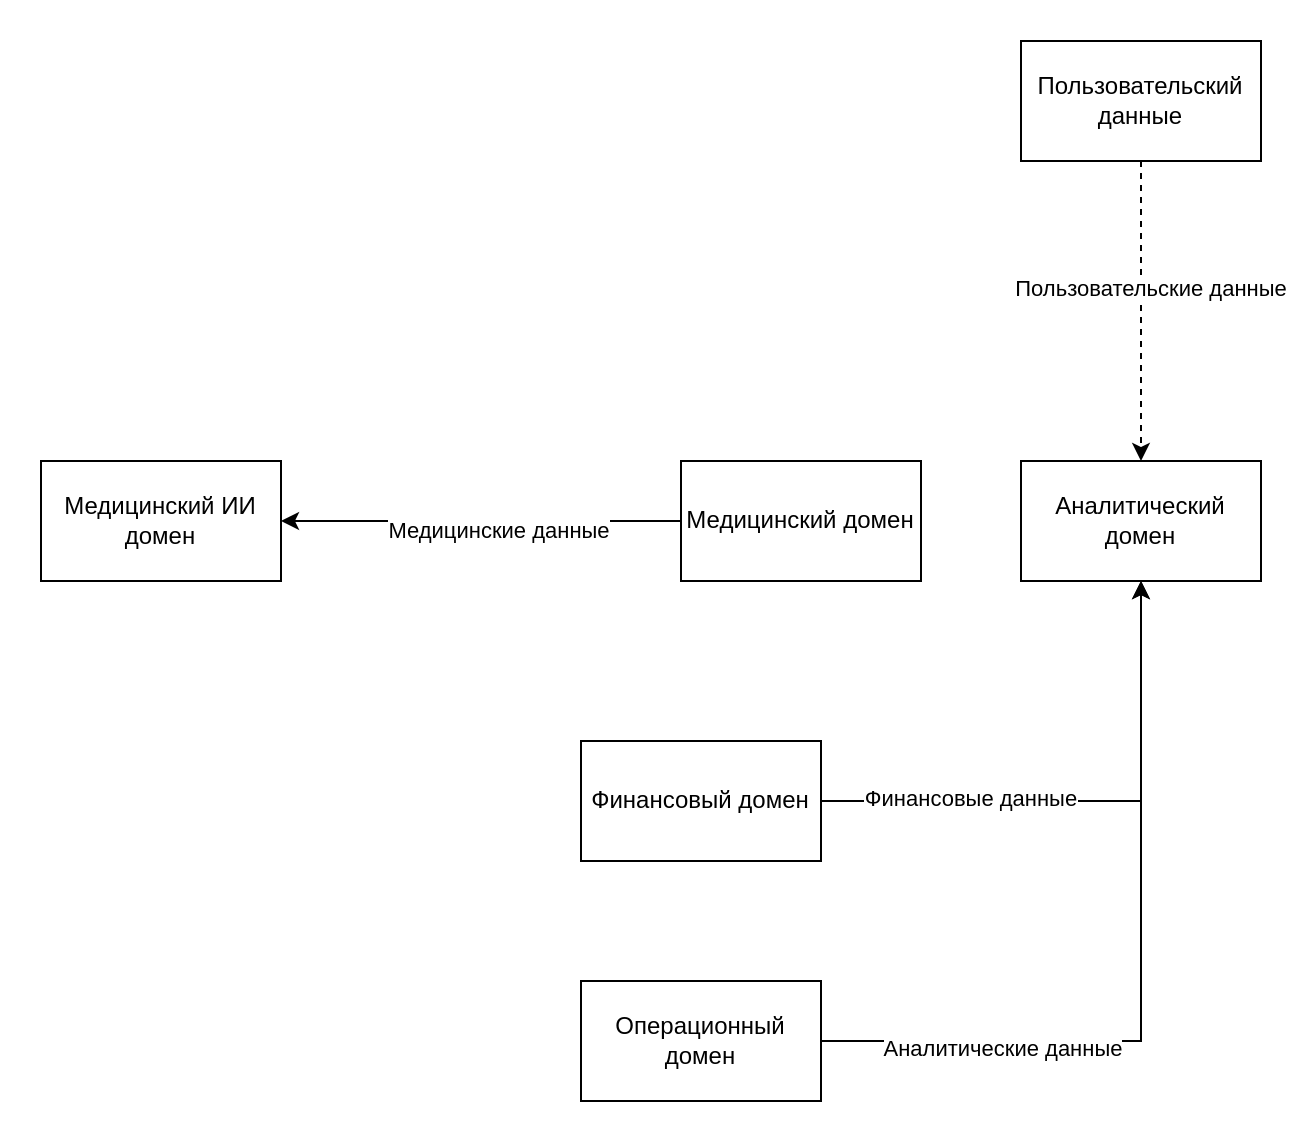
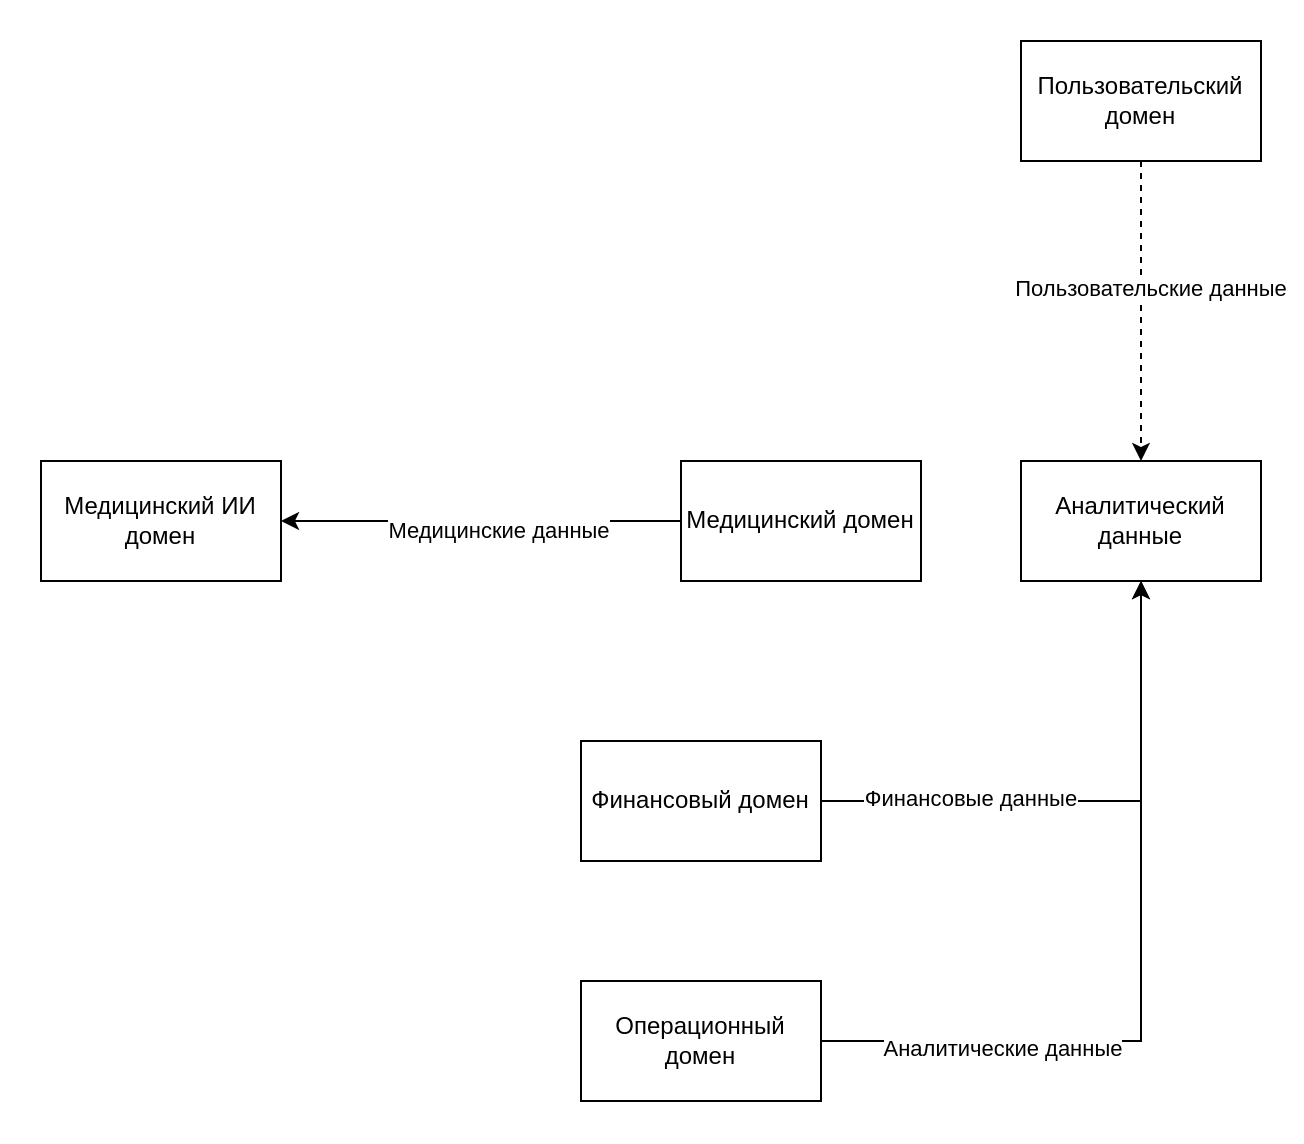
- <mxCell id="7" value="Пользовательский данные" style="rounded=0;whiteSpace=wrap;html=1;" vertex="1" parent="1"><mxGeometry x="510" y="20" width="120" height="60" as="geometry" /></mxCell>
+ <mxCell id="7" value="Пользовательский домен" style="rounded=0;whiteSpace=wrap;html=1;" vertex="1" parent="1"><mxGeometry x="510" y="20" width="120" height="60" as="geometry" /></mxCell>
- <mxCell id="15" value="Аналитический домен" style="rounded=0;whiteSpace=wrap;html=1;" vertex="1" parent="1"><mxGeometry x="510" y="230" width="120" height="60" as="geometry" /></mxCell>
+ <mxCell id="15" value="Аналитический данные" style="rounded=0;whiteSpace=wrap;html=1;" vertex="1" parent="1"><mxGeometry x="510" y="230" width="120" height="60" as="geometry" /></mxCell>
